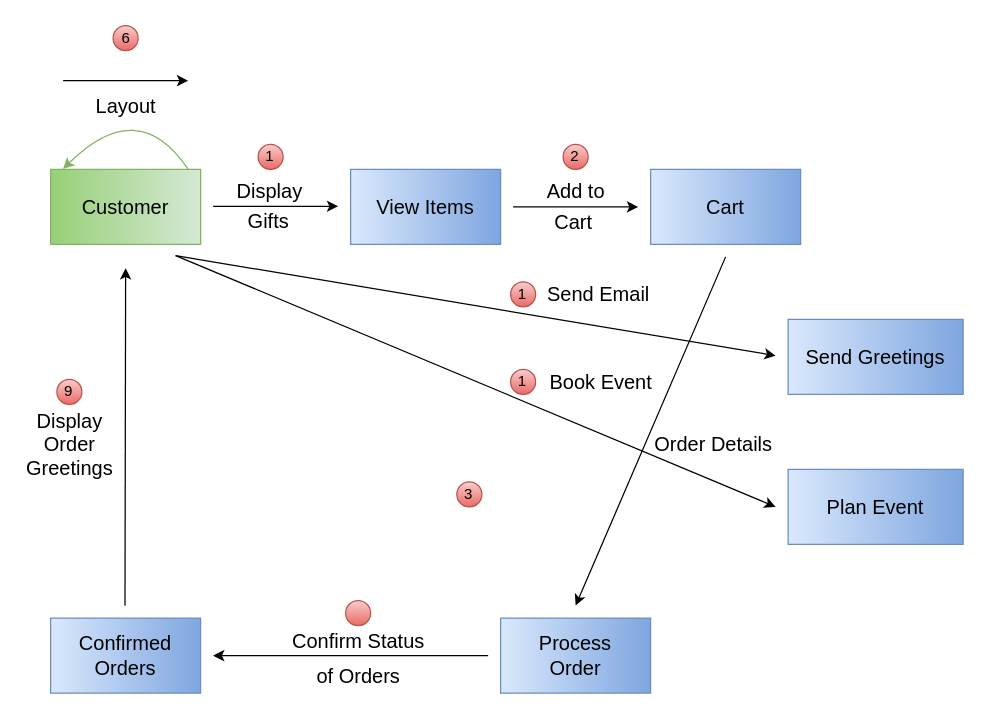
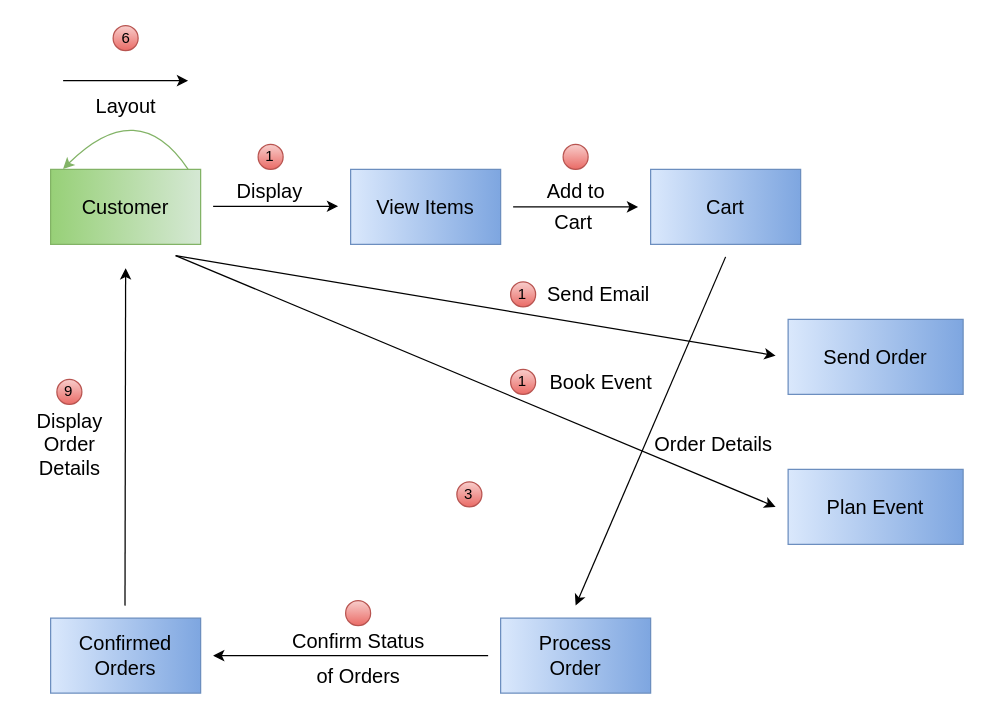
- <mxCell id="43" value="2" style="text;html=1;align=center;verticalAlign=middle;resizable=0;points=[];autosize=1;strokeColor=none;fillColor=none;" vertex="1" parent="1"><mxGeometry x="449" y="115" width="20" height="20" as="geometry" /></mxCell>
- <mxCell id="13" value="Gifts" style="text;html=1;align=center;verticalAlign=middle;resizable=0;points=[];autosize=1;strokeColor=none;fillColor=none;fontSize=16;" parent="1" vertex="1"><mxGeometry x="189" y="166" width="50" height="20" as="geometry" /></mxCell>
- <mxCell id="5" value="Send Greetings" style="rounded=0;whiteSpace=wrap;html=1;fontSize=16;fillColor=#dae8fc;gradientColor=#7ea6e0;strokeColor=#6c8ebf;gradientDirection=east;" parent="1" vertex="1"><mxGeometry x="630" y="255" width="140" height="60" as="geometry" /></mxCell>
+ <mxCell id="5" value="Send Order" style="rounded=0;whiteSpace=wrap;html=1;fontSize=16;fillColor=#dae8fc;gradientColor=#7ea6e0;strokeColor=#6c8ebf;gradientDirection=east;" parent="1" vertex="1"><mxGeometry x="630" y="255" width="140" height="60" as="geometry" /></mxCell>
- <mxCell id="10" value="Display &lt;br&gt;Order &lt;br&gt;Greetings" style="text;html=1;align=center;verticalAlign=middle;resizable=0;points=[];autosize=1;strokeColor=none;fillColor=none;fontSize=16;" parent="1" vertex="1"><mxGeometry x="20" y="325" width="70" height="60" as="geometry" /></mxCell>
+ <mxCell id="10" value="Display &lt;br&gt;Order &lt;br&gt;Details" style="text;html=1;align=center;verticalAlign=middle;resizable=0;points=[];autosize=1;strokeColor=none;fillColor=none;fontSize=16;" parent="1" vertex="1"><mxGeometry x="20" y="325" width="70" height="60" as="geometry" /></mxCell>
